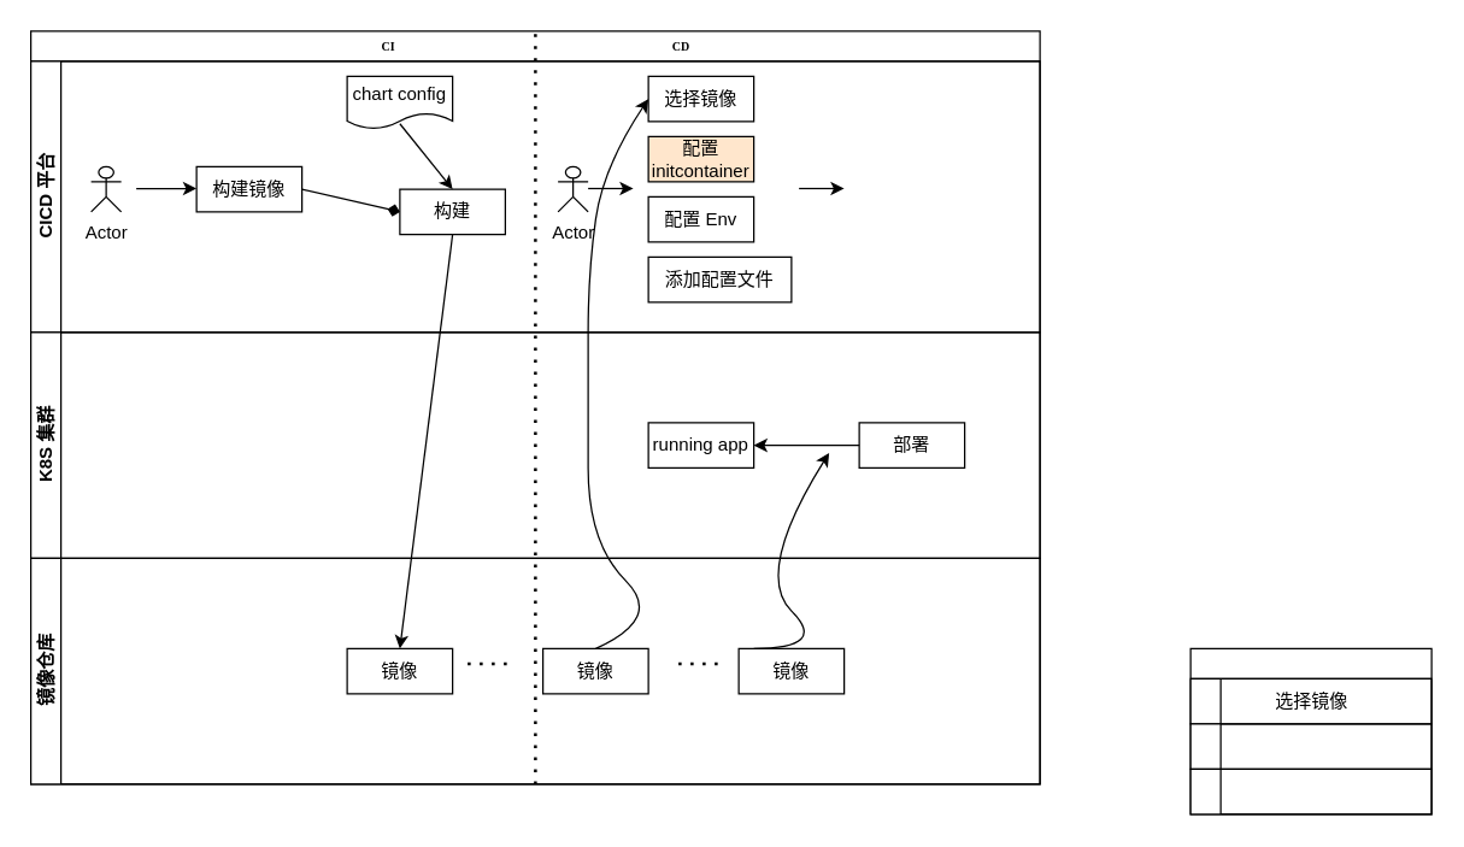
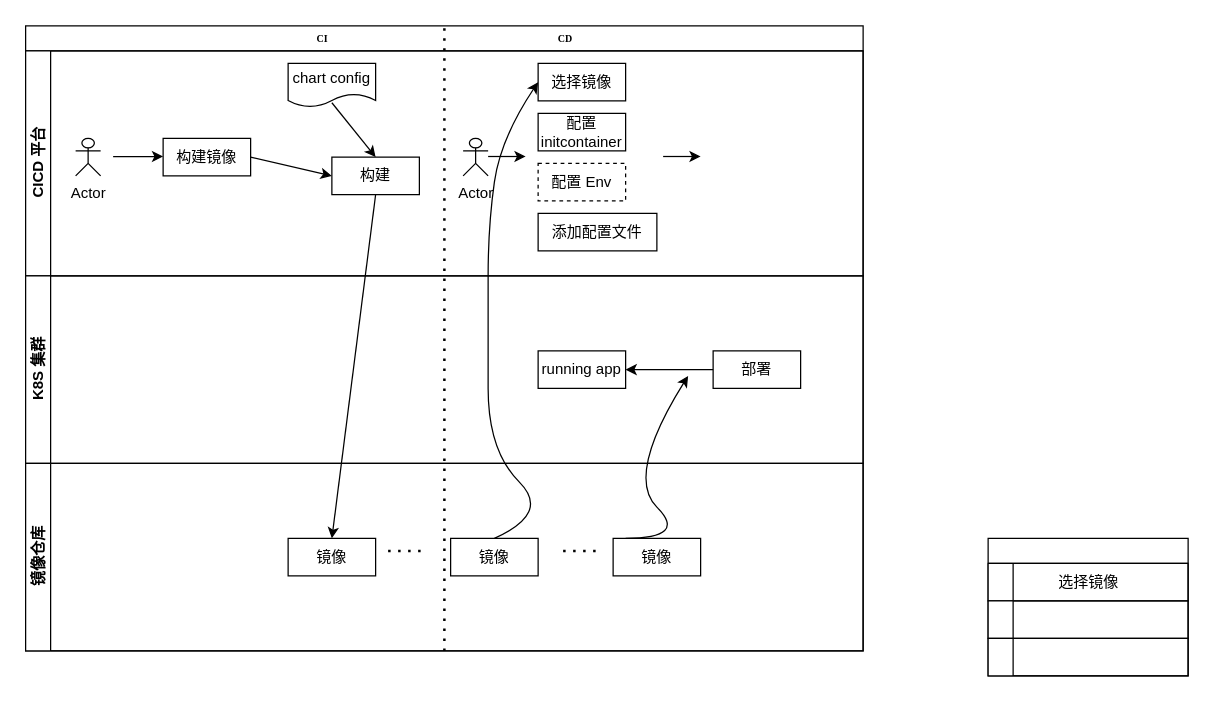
- <mxCell id="13" value="配置initcontainer" style="rounded=0;whiteSpace=wrap;html=1;fillColor=#ffe6cc;" parent="3" vertex="1"><mxGeometry x="410" y="50" width="70" height="30" as="geometry" /></mxCell>
+ <mxCell id="13" value="配置initcontainer" style="rounded=0;whiteSpace=wrap;html=1;" parent="3" vertex="1"><mxGeometry x="410" y="50" width="70" height="30" as="geometry" /></mxCell>
- <mxCell id="10" value="" style="endArrow=diamond;html=1;rounded=0;exitX=1;exitY=0.5;exitDx=0;exitDy=0;entryX=0;entryY=0.5;entryDx=0;entryDy=0;" parent="3" source="5" target="9" edge="1"><mxGeometry width="50" height="50" relative="1" as="geometry"><mxPoint x="210" y="130" as="sourcePoint" /><mxPoint x="250" y="130" as="targetPoint" /><Array as="points" /></mxGeometry></mxCell>
+ <mxCell id="10" value="" style="endArrow=classic;html=1;rounded=0;exitX=1;exitY=0.5;exitDx=0;exitDy=0;entryX=0;entryY=0.5;entryDx=0;entryDy=0;" parent="3" source="5" target="9" edge="1"><mxGeometry width="50" height="50" relative="1" as="geometry"><mxPoint x="210" y="130" as="sourcePoint" /><mxPoint x="250" y="130" as="targetPoint" /><Array as="points" /></mxGeometry></mxCell>
- <mxCell id="14" value="配置 Env" style="rounded=0;whiteSpace=wrap;html=1;" parent="3" vertex="1"><mxGeometry x="410" y="90" width="70" height="30" as="geometry" /></mxCell>
+ <mxCell id="14" value="配置 Env" style="rounded=0;whiteSpace=wrap;html=1;dashed=1;" parent="3" vertex="1"><mxGeometry x="410" y="90" width="70" height="30" as="geometry" /></mxCell>
